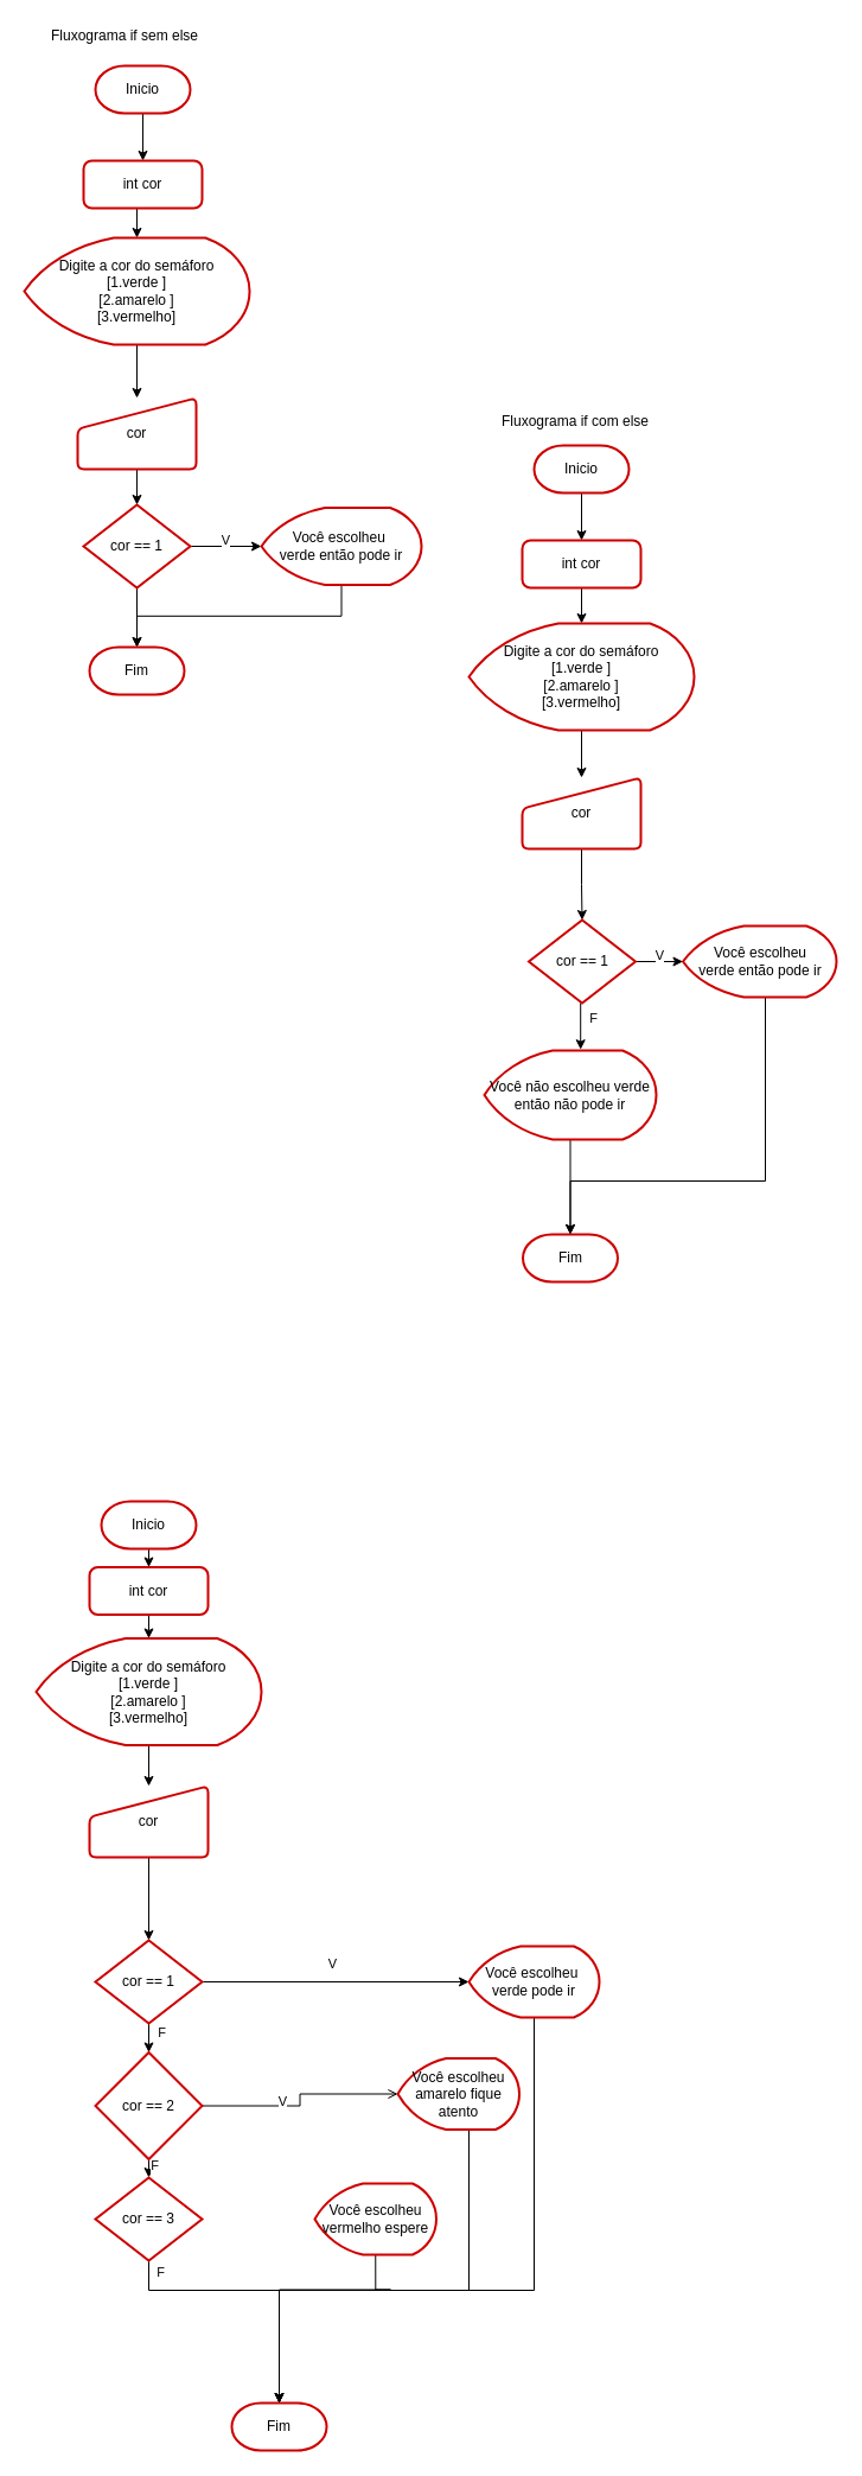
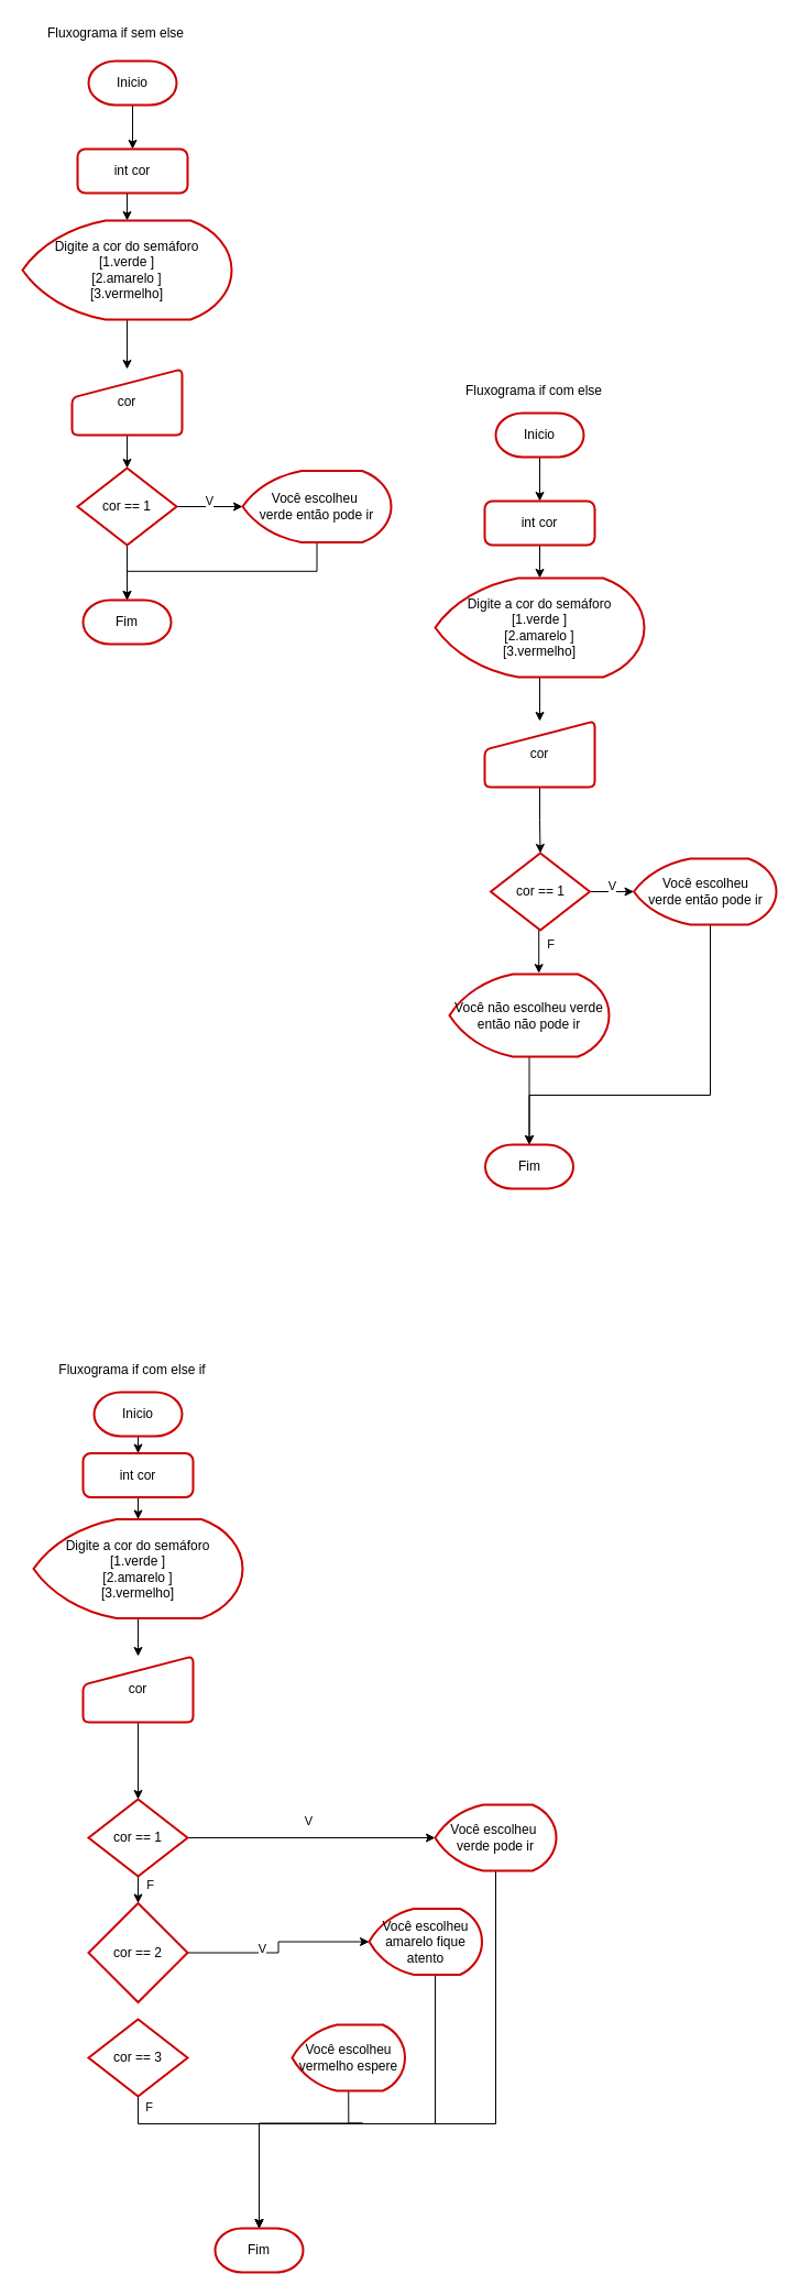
+ <mxCell id="32" value="&lt;font style=&quot;vertical-align: inherit;&quot;&gt;&lt;font style=&quot;vertical-align: inherit;&quot;&gt;&lt;font style=&quot;vertical-align: inherit;&quot;&gt;&lt;font style=&quot;vertical-align: inherit;&quot;&gt;Fluxograma if com else if&lt;/font&gt;&lt;/font&gt;&lt;/font&gt;&lt;/font&gt;" style="text;html=1;strokeColor=none;fillColor=none;align=center;verticalAlign=middle;whiteSpace=wrap;rounded=0;" vertex="1" parent="1"><mxGeometry x="45" y="1235" width="150" height="20" as="geometry" /></mxCell>
- <mxCell id="46" value="V" style="edgeStyle=orthogonalEdgeStyle;rounded=0;orthogonalLoop=1;jettySize=auto;html=1;exitX=1;exitY=0.5;exitDx=0;exitDy=0;exitPerimeter=0;entryX=0;entryY=0.5;entryDx=0;entryDy=0;entryPerimeter=0;endArrow=open;" edge="1" parent="1" source="47" target="44"><mxGeometry x="-0.015" y="15" relative="1" as="geometry"><mxPoint as="offset" /></mxGeometry></mxCell>
+ <mxCell id="46" value="V" style="edgeStyle=orthogonalEdgeStyle;rounded=0;orthogonalLoop=1;jettySize=auto;html=1;exitX=1;exitY=0.5;exitDx=0;exitDy=0;exitPerimeter=0;entryX=0;entryY=0.5;entryDx=0;entryDy=0;entryPerimeter=0;" edge="1" parent="1" source="47" target="44"><mxGeometry x="-0.015" y="15" relative="1" as="geometry"><mxPoint as="offset" /></mxGeometry></mxCell>
- <mxCell id="45" value="F" style="edgeStyle=orthogonalEdgeStyle;rounded=0;orthogonalLoop=1;jettySize=auto;html=1;exitX=0.5;exitY=1;exitDx=0;exitDy=0;exitPerimeter=0;entryX=0.5;entryY=0;entryDx=0;entryDy=0;entryPerimeter=0;" edge="1" parent="1" source="47" target="49"><mxGeometry x="-0.333" y="5" relative="1" as="geometry"><mxPoint as="offset" /></mxGeometry></mxCell>
